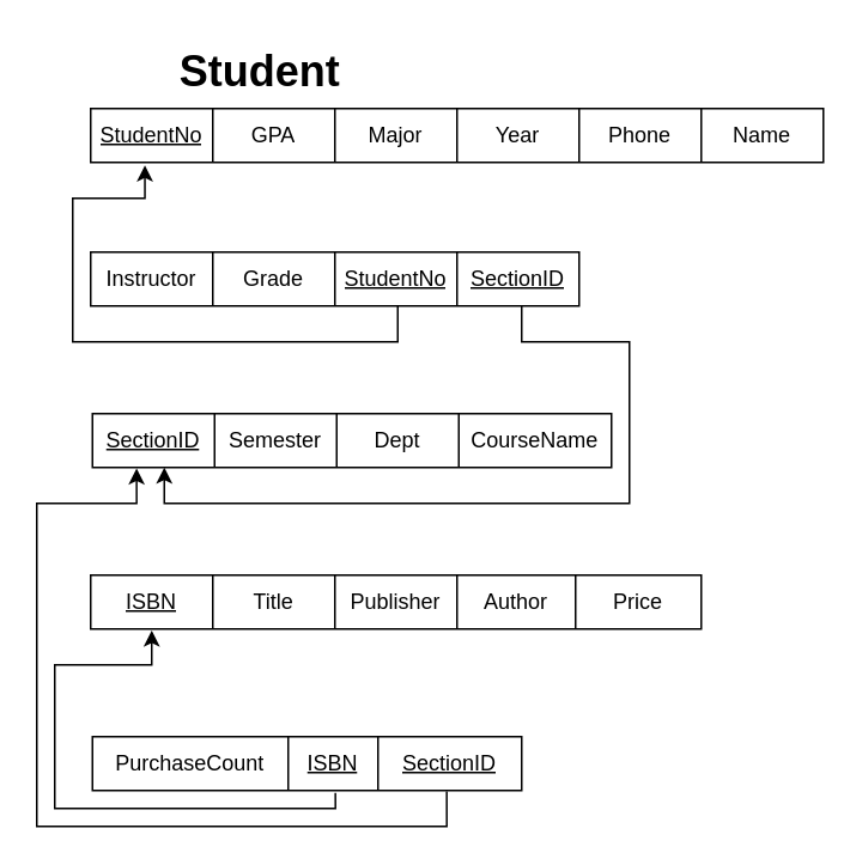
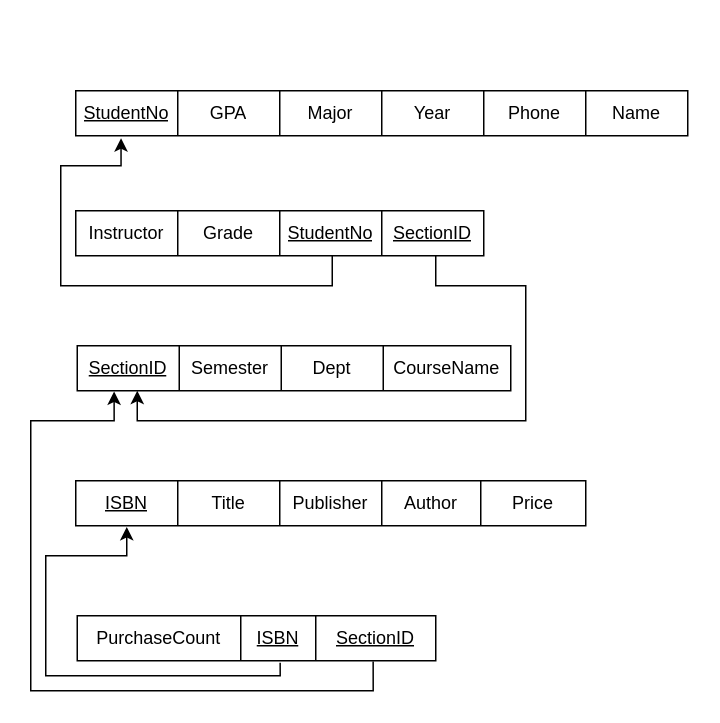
- <mxCell id="14" value="Student" style="text;strokeColor=none;fillColor=none;html=1;fontSize=24;fontStyle=1;verticalAlign=middle;align=center;" vertex="1" parent="1"><mxGeometry x="94" y="20" width="100" height="40" as="geometry" /></mxCell>
